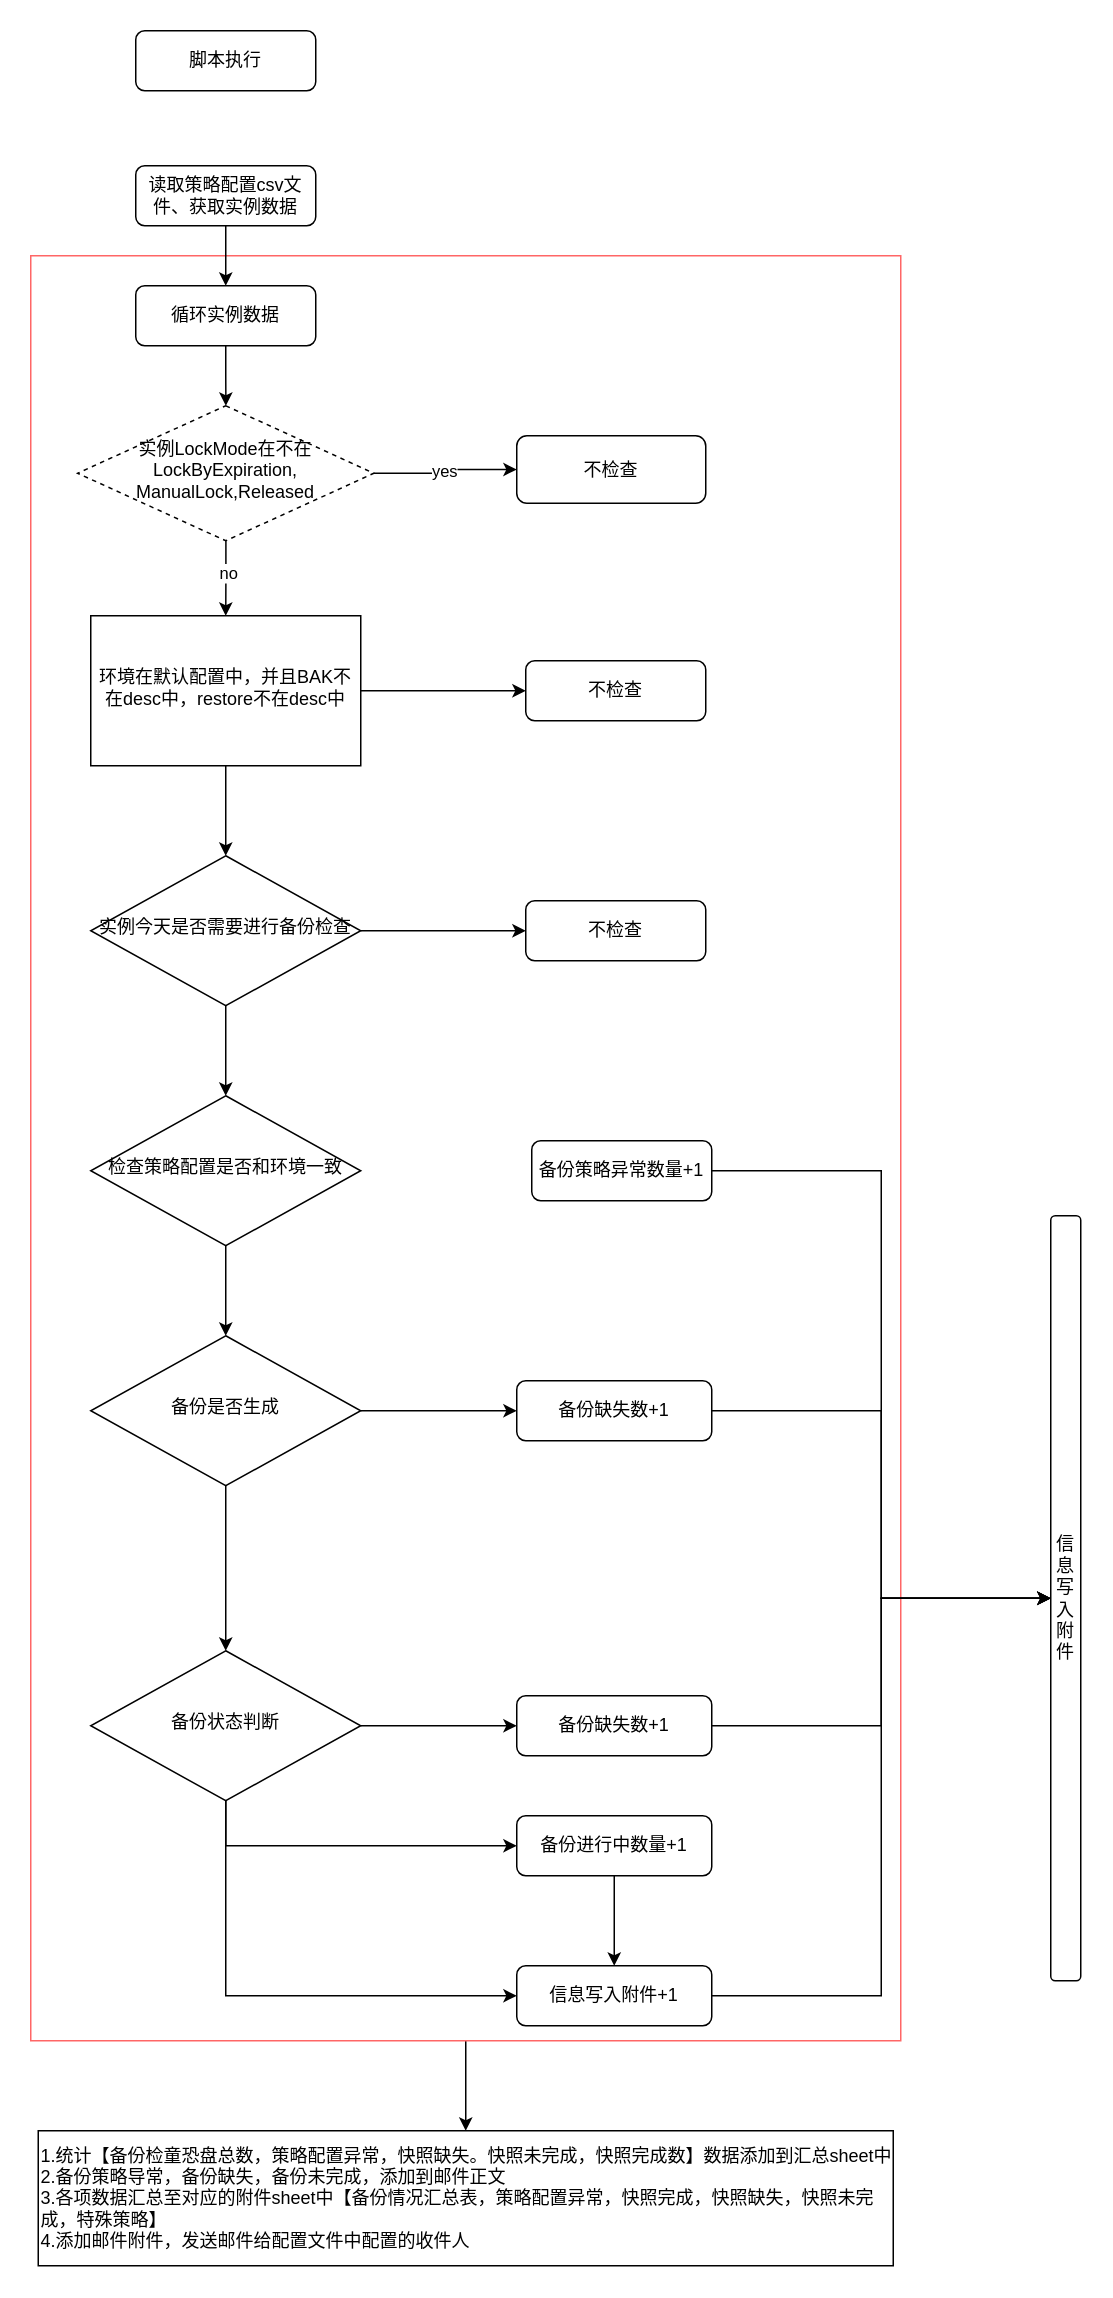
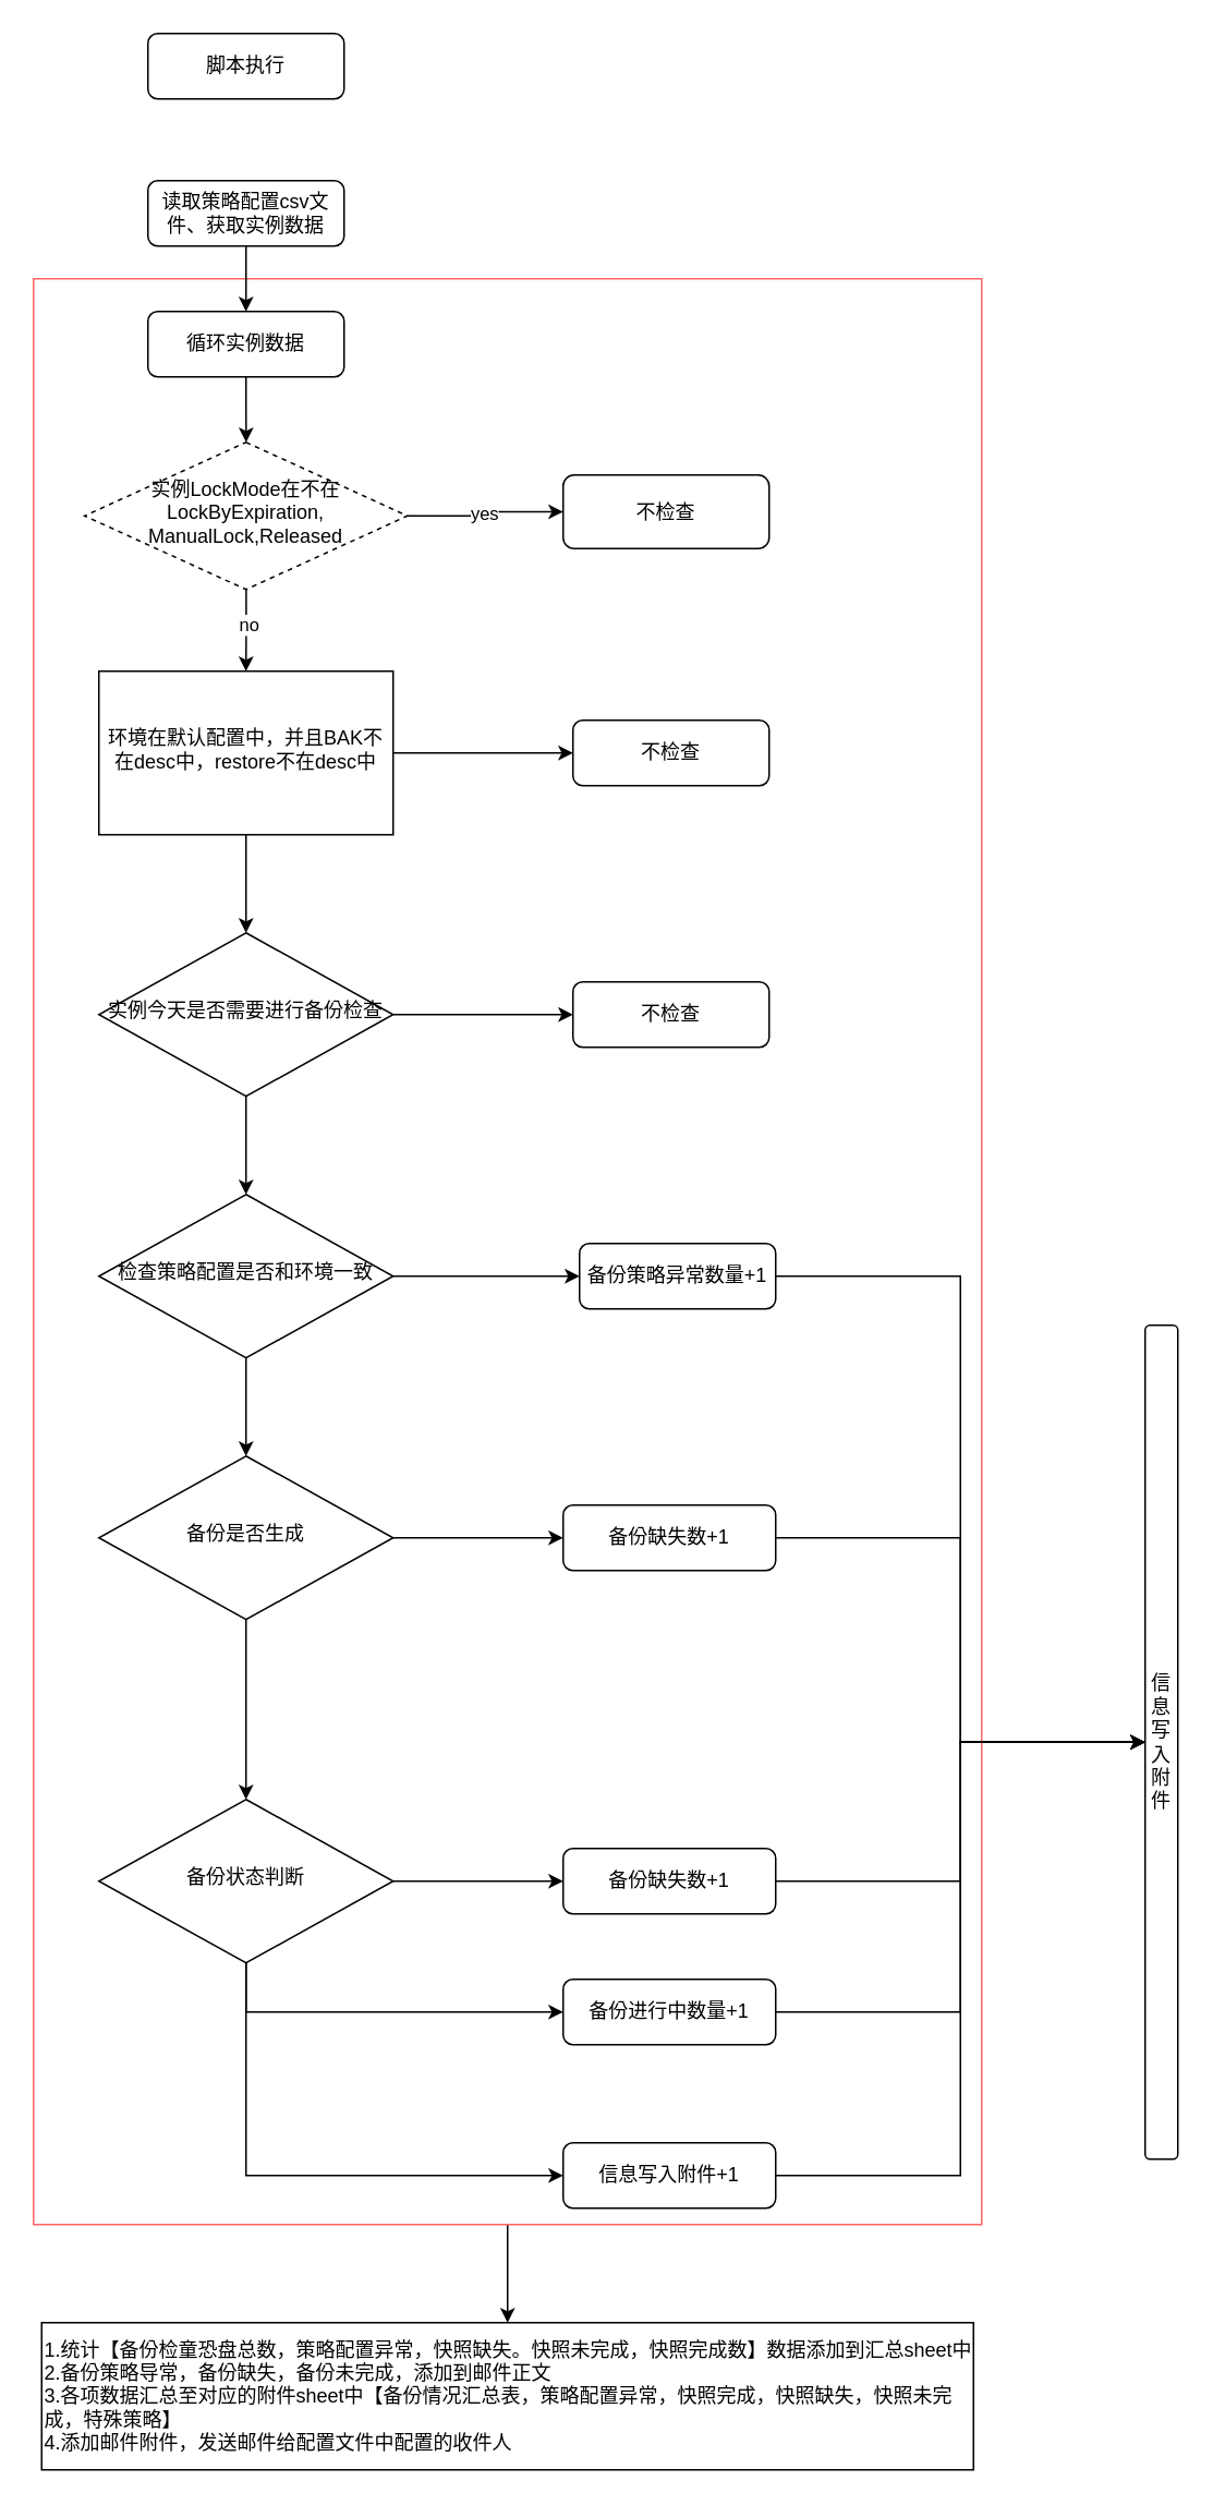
+ <mxCell id="22" style="edgeStyle=orthogonalEdgeStyle;rounded=0;orthogonalLoop=1;jettySize=auto;html=1;entryX=0;entryY=0.5;entryDx=0;entryDy=0;" edge="1" parent="1" source="24" target="26"><mxGeometry relative="1" as="geometry" /></mxCell>
- <mxCell id="39" style="edgeStyle=orthogonalEdgeStyle;rounded=0;orthogonalLoop=1;jettySize=auto;html=1;" edge="1" parent="1" source="40" target="42"><mxGeometry relative="1" as="geometry" /></mxCell>
+ <mxCell id="39" style="edgeStyle=orthogonalEdgeStyle;rounded=0;orthogonalLoop=1;jettySize=auto;html=1;entryX=0;entryY=0.5;entryDx=0;entryDy=0;" edge="1" parent="1" source="40" target="27"><mxGeometry relative="1" as="geometry" /></mxCell>
